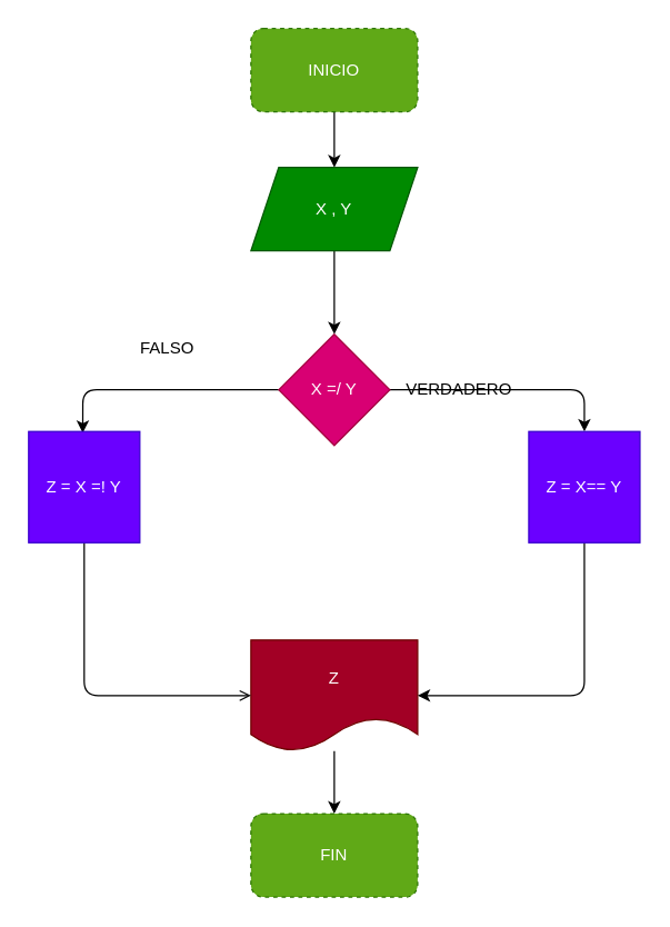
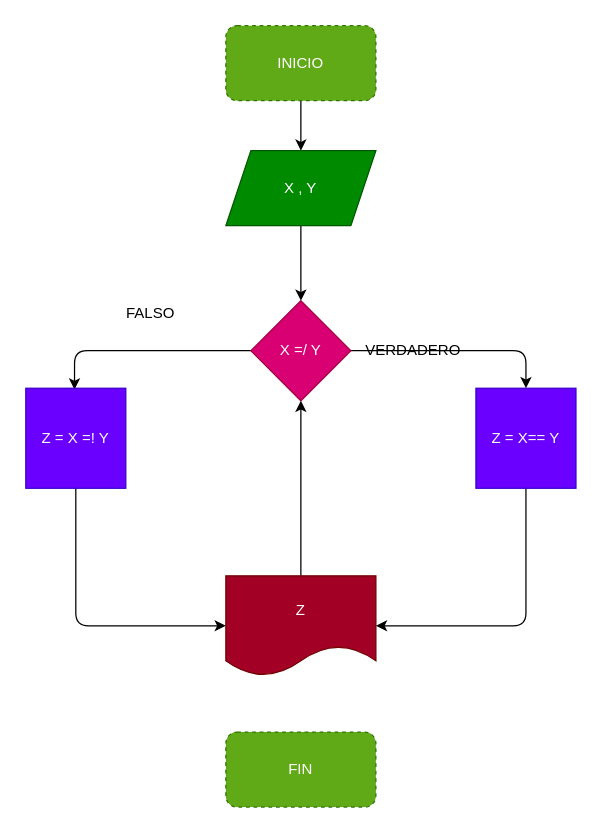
- <mxCell id="11" style="edgeStyle=none;html=1;exitX=0.5;exitY=1;exitDx=0;exitDy=0;entryX=0;entryY=0.5;entryDx=0;entryDy=0;endArrow=open;" parent="1" source="12" target="10" edge="1"><mxGeometry relative="1" as="geometry"><Array as="points"><mxPoint x="60" y="500" /></Array></mxGeometry></mxCell>
+ <mxCell id="11" style="edgeStyle=none;html=1;exitX=0.5;exitY=1;exitDx=0;exitDy=0;entryX=0;entryY=0.5;entryDx=0;entryDy=0;" parent="1" source="12" target="10" edge="1"><mxGeometry relative="1" as="geometry"><Array as="points"><mxPoint x="60" y="500" /></Array></mxGeometry></mxCell>
- <mxCell id="9" value="" style="edgeStyle=none;html=1;" parent="1" source="10" target="15" edge="1"><mxGeometry relative="1" as="geometry" /></mxCell>
+ <mxCell id="9" value="" style="edgeStyle=none;html=1;" parent="1" source="10" target="8" edge="1"><mxGeometry relative="1" as="geometry" /></mxCell>
